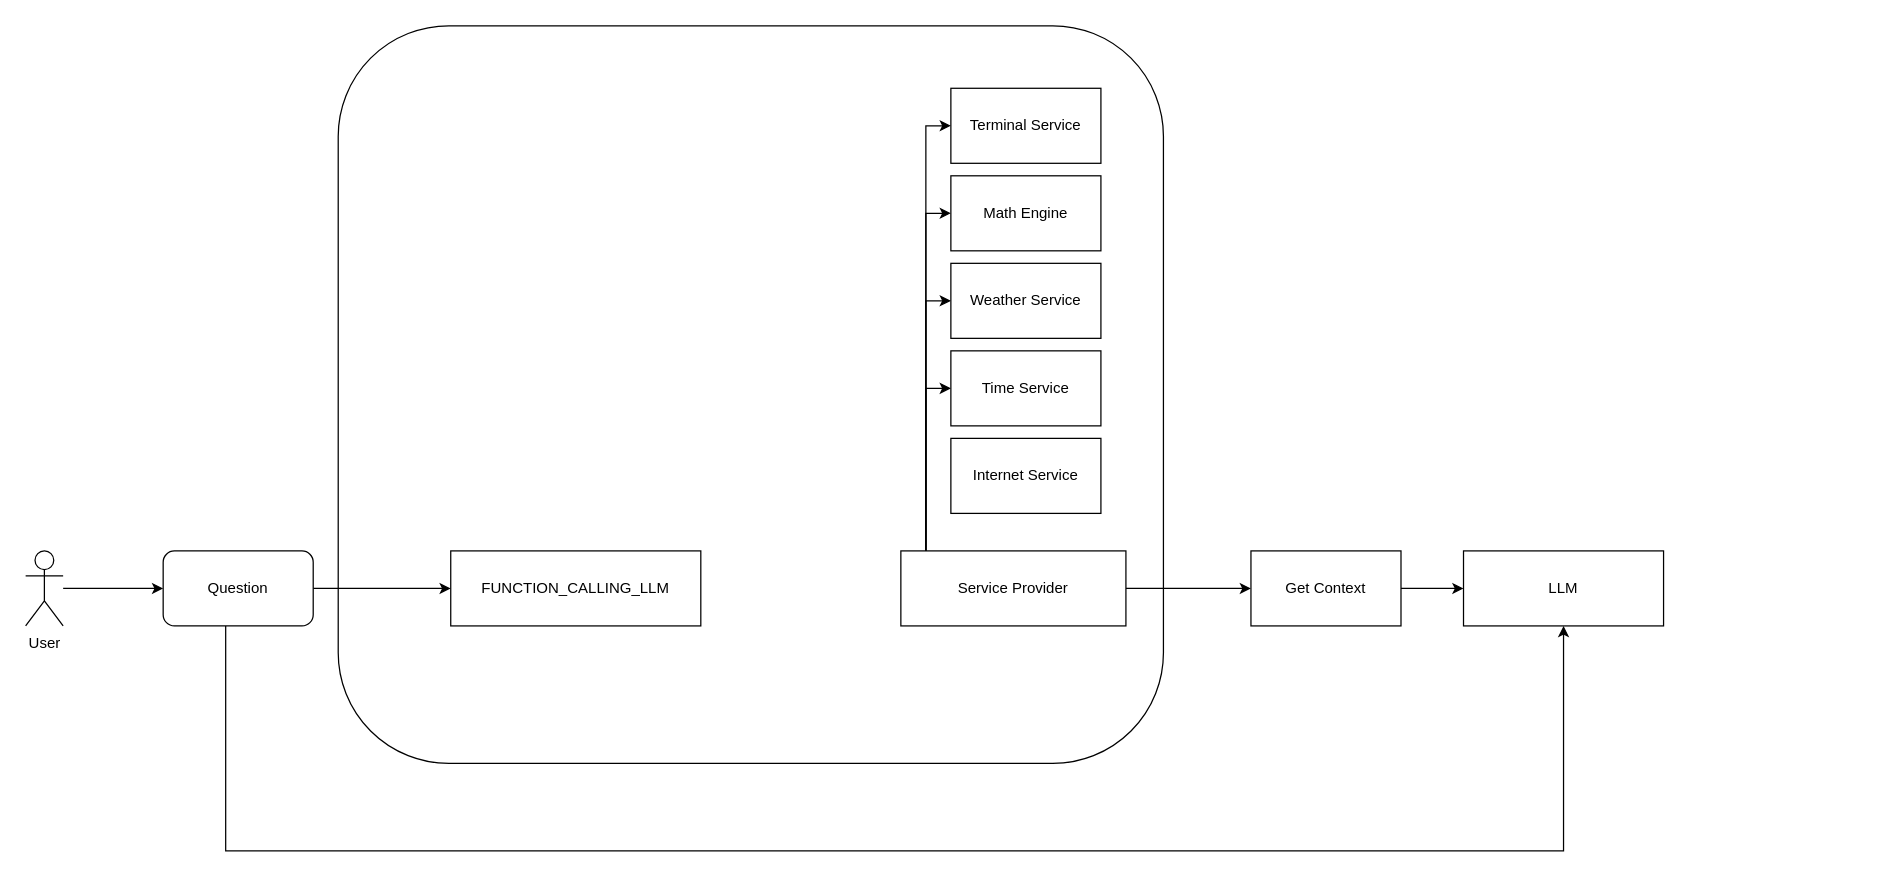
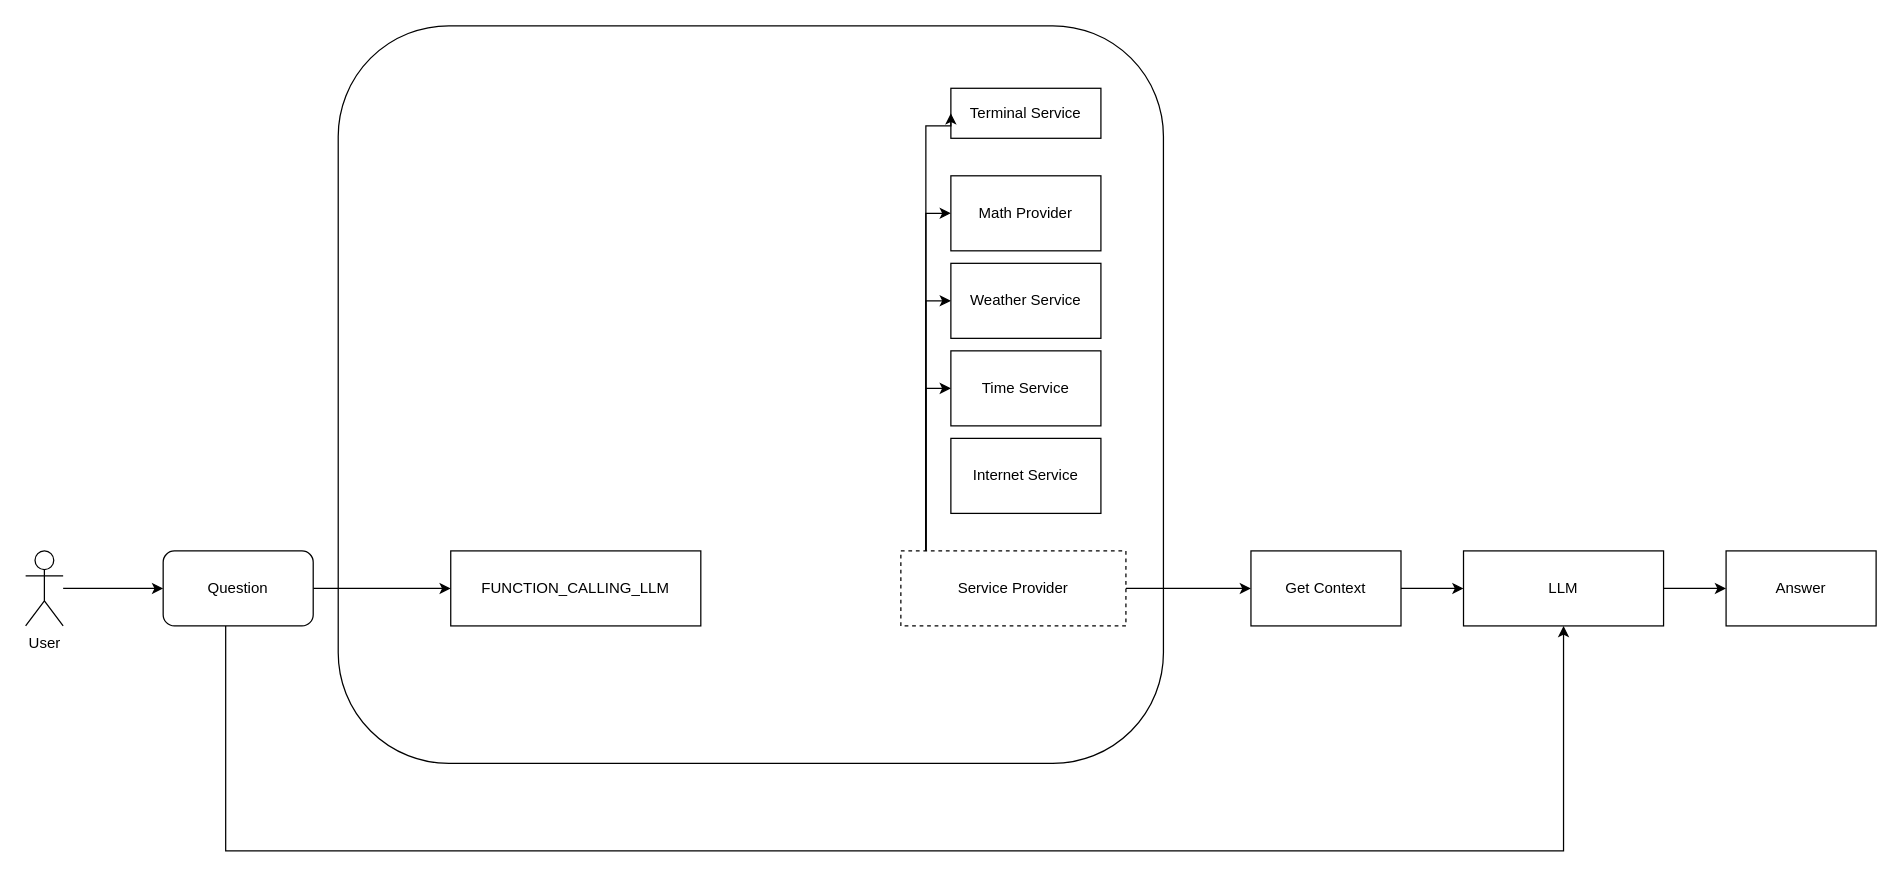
- <mxCell id="11" value="Terminal Service" style="whiteSpace=wrap;html=1;rounded=0;" parent="1" vertex="1"><mxGeometry x="760" y="70" width="120" height="60" as="geometry" /></mxCell>
+ <mxCell id="11" value="Terminal Service" style="whiteSpace=wrap;html=1;rounded=0;" parent="1" vertex="1"><mxGeometry x="760" y="70" width="120" height="40" as="geometry" /></mxCell>
- <mxCell id="24" value="Math Engine" style="whiteSpace=wrap;html=1;rounded=0;" vertex="1" parent="1"><mxGeometry x="760" y="140" width="120" height="60" as="geometry" /></mxCell>
+ <mxCell id="24" value="Math Provider" style="whiteSpace=wrap;html=1;rounded=0;" vertex="1" parent="1"><mxGeometry x="760" y="140" width="120" height="60" as="geometry" /></mxCell>
- <mxCell id="17" value="Service Provider" style="rounded=0;whiteSpace=wrap;html=1;" parent="1" vertex="1"><mxGeometry x="720" y="440" width="180" height="60" as="geometry" /></mxCell>
+ <mxCell id="17" value="Service Provider" style="rounded=0;whiteSpace=wrap;html=1;dashed=1;" parent="1" vertex="1"><mxGeometry x="720" y="440" width="180" height="60" as="geometry" /></mxCell>
+ <mxCell id="20" value="" style="edgeStyle=orthogonalEdgeStyle;rounded=0;orthogonalLoop=1;jettySize=auto;html=1;" parent="1" source="21" target="23" edge="1"><mxGeometry relative="1" as="geometry" /></mxCell>
+ <mxCell id="23" value="Answer" style="whiteSpace=wrap;html=1;rounded=0;" parent="1" vertex="1"><mxGeometry x="1380" y="440" width="120" height="60" as="geometry" /></mxCell>
